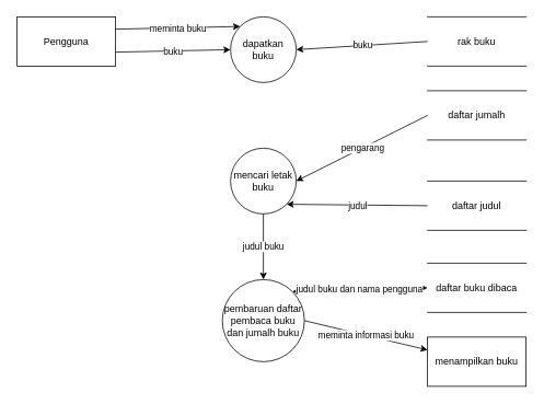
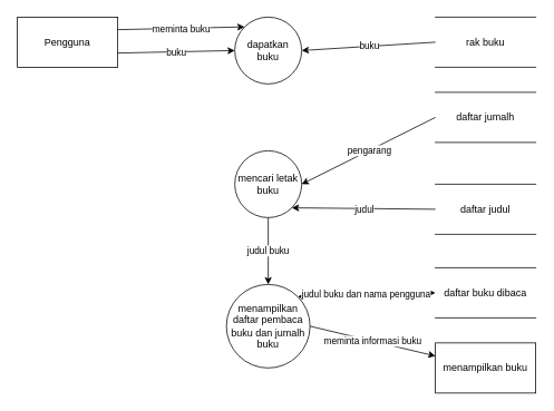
- <mxCell id="6" value="pembaruan daftar pembaca buku dan jumalh buku" style="ellipse;whiteSpace=wrap;html=1;aspect=fixed;" vertex="1" parent="1"><mxGeometry x="270" y="340" width="100" height="100" as="geometry" /></mxCell>
+ <mxCell id="6" value="menampilkan daftar pembaca buku dan jumalh buku" style="ellipse;whiteSpace=wrap;html=1;aspect=fixed;" vertex="1" parent="1"><mxGeometry x="270" y="340" width="100" height="100" as="geometry" /></mxCell>
